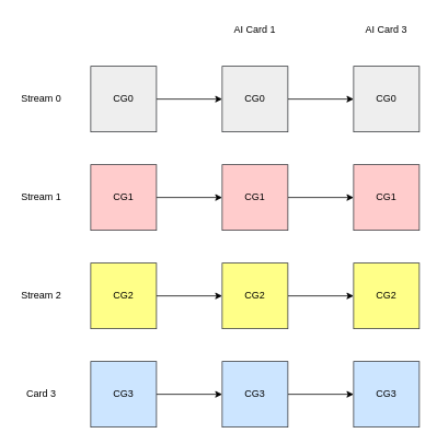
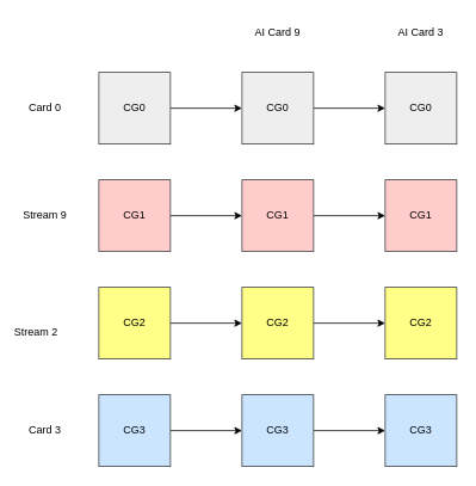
- <mxCell id="26" value="AI Card 1" style="text;html=1;strokeColor=none;fillColor=none;align=center;verticalAlign=middle;whiteSpace=wrap;rounded=0;" vertex="1" parent="1"><mxGeometry x="280" y="20" width="60" height="30" as="geometry" /></mxCell>
+ <mxCell id="26" value="AI Card 9" style="text;html=1;strokeColor=none;fillColor=none;align=center;verticalAlign=middle;whiteSpace=wrap;rounded=0;" vertex="1" parent="1"><mxGeometry x="280" y="20" width="60" height="30" as="geometry" /></mxCell>
- <mxCell id="22" value="Stream 0" style="text;html=1;strokeColor=none;fillColor=none;align=center;verticalAlign=middle;whiteSpace=wrap;rounded=0;" vertex="1" parent="1"><mxGeometry x="20" y="105" width="60" height="30" as="geometry" /></mxCell>
+ <mxCell id="22" value="Card 0" style="text;html=1;strokeColor=none;fillColor=none;align=center;verticalAlign=middle;whiteSpace=wrap;rounded=0;" vertex="1" parent="1"><mxGeometry x="20" y="105" width="60" height="30" as="geometry" /></mxCell>
- <mxCell id="23" value="Stream 1" style="text;html=1;strokeColor=none;fillColor=none;align=center;verticalAlign=middle;whiteSpace=wrap;rounded=0;" vertex="1" parent="1"><mxGeometry x="20" y="225" width="60" height="30" as="geometry" /></mxCell>
+ <mxCell id="23" value="Stream 9" style="text;html=1;strokeColor=none;fillColor=none;align=center;verticalAlign=middle;whiteSpace=wrap;rounded=0;" vertex="1" parent="1"><mxGeometry x="20" y="225" width="60" height="30" as="geometry" /></mxCell>
- <mxCell id="24" value="Stream 2" style="text;html=1;strokeColor=none;fillColor=none;align=center;verticalAlign=middle;whiteSpace=wrap;rounded=0;" vertex="1" parent="1"><mxGeometry x="20" y="345" width="60" height="30" as="geometry" /></mxCell>
+ <mxCell id="24" value="Stream 2" style="text;html=1;strokeColor=none;fillColor=none;align=center;verticalAlign=middle;whiteSpace=wrap;rounded=0;" vertex="1" parent="1"><mxGeometry x="10" y="355" width="60" height="30" as="geometry" /></mxCell>
